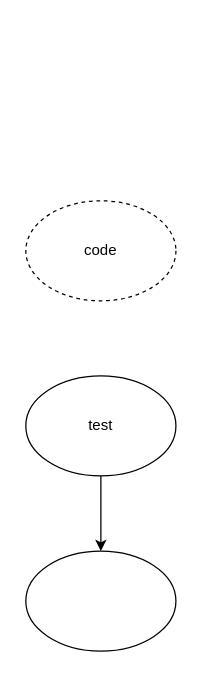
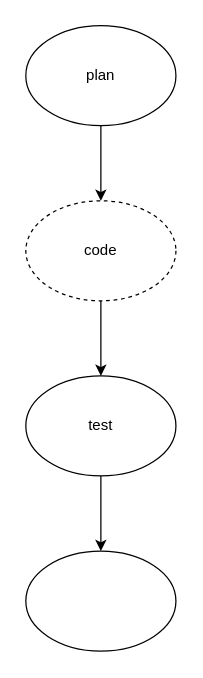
+ <mxCell id="8" value="plan" style="ellipse;whiteSpace=wrap;html=1;" vertex="1" parent="1"><mxGeometry x="20" y="20" width="120" height="80" as="geometry" /></mxCell>
+ <mxCell id="7" value="" style="edgeStyle=orthogonalEdgeStyle;rounded=0;orthogonalLoop=1;jettySize=auto;html=1;" edge="1" parent="1" source="8" target="6"><mxGeometry relative="1" as="geometry" /></mxCell>
+ <mxCell id="5" value="" style="edgeStyle=orthogonalEdgeStyle;rounded=0;orthogonalLoop=1;jettySize=auto;html=1;" edge="1" parent="1" source="6" target="3"><mxGeometry relative="1" as="geometry" /></mxCell>
